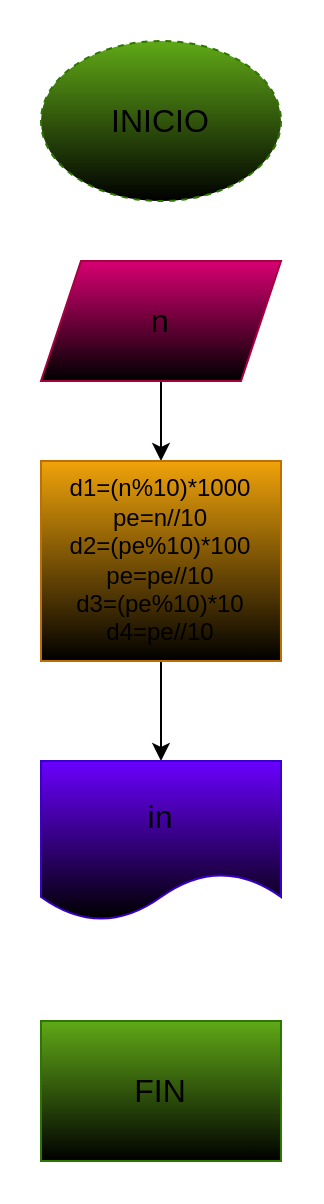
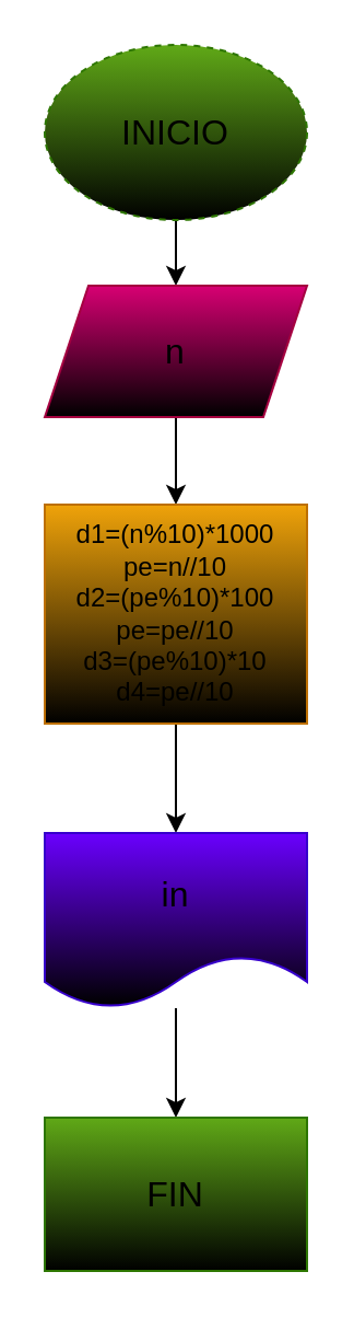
+ <mxCell id="2" style="edgeStyle=none;html=1;" parent="1" source="3" target="5" edge="1"><mxGeometry relative="1" as="geometry"><mxPoint x="80" y="140" as="targetPoint" /></mxGeometry></mxCell>
+ <mxCell id="8" style="edgeStyle=none;html=1;entryX=0.5;entryY=0;entryDx=0;entryDy=0;" parent="1" source="9" target="10" edge="1"><mxGeometry relative="1" as="geometry" /></mxCell>
